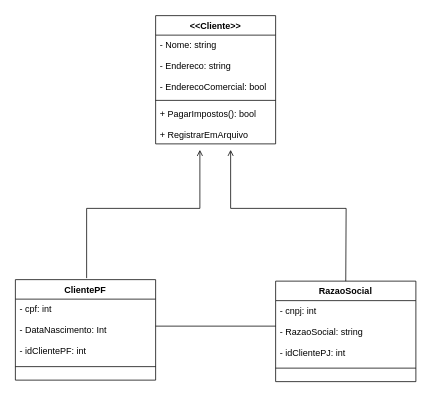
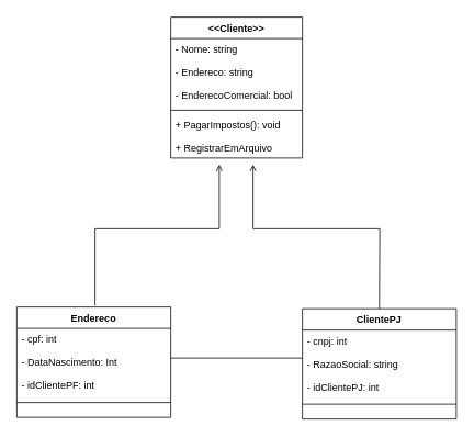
- <mxCell id="5" value="+ PagarImpostos(): bool&#10;&#10;+ RegistrarEmArquivo&#10;" style="text;strokeColor=none;fillColor=none;align=left;verticalAlign=top;spacingLeft=4;spacingRight=4;overflow=hidden;rotatable=0;points=[[0,0.5],[1,0.5]];portConstraint=eastwest;hachureGap=4;" parent="2" vertex="1"><mxGeometry y="117" width="160" height="54" as="geometry" /></mxCell>
+ <mxCell id="5" value="+ PagarImpostos(): void&#10;&#10;+ RegistrarEmArquivo&#10;" style="text;strokeColor=none;fillColor=none;align=left;verticalAlign=top;spacingLeft=4;spacingRight=4;overflow=hidden;rotatable=0;points=[[0,0.5],[1,0.5]];portConstraint=eastwest;hachureGap=4;" parent="2" vertex="1"><mxGeometry y="117" width="160" height="54" as="geometry" /></mxCell>
- <mxCell id="6" value="ClientePF" style="swimlane;fontStyle=1;align=center;verticalAlign=top;childLayout=stackLayout;horizontal=1;startSize=26;horizontalStack=0;resizeParent=1;resizeParentMax=0;resizeLast=0;collapsible=1;marginBottom=0;hachureGap=4;" parent="1" vertex="1"><mxGeometry x="20" y="372" width="187" height="134" as="geometry" /></mxCell>
+ <mxCell id="6" value="Endereco" style="swimlane;fontStyle=1;align=center;verticalAlign=top;childLayout=stackLayout;horizontal=1;startSize=26;horizontalStack=0;resizeParent=1;resizeParentMax=0;resizeLast=0;collapsible=1;marginBottom=0;hachureGap=4;" parent="1" vertex="1"><mxGeometry x="20" y="372" width="187" height="134" as="geometry" /></mxCell>
- <mxCell id="9" value="RazaoSocial" style="swimlane;fontStyle=1;align=center;verticalAlign=top;childLayout=stackLayout;horizontal=1;startSize=26;horizontalStack=0;resizeParent=1;resizeParentMax=0;resizeLast=0;collapsible=1;marginBottom=0;hachureGap=4;" parent="1" vertex="1"><mxGeometry x="367" y="374" width="187" height="134" as="geometry" /></mxCell>
+ <mxCell id="9" value="ClientePJ" style="swimlane;fontStyle=1;align=center;verticalAlign=top;childLayout=stackLayout;horizontal=1;startSize=26;horizontalStack=0;resizeParent=1;resizeParentMax=0;resizeLast=0;collapsible=1;marginBottom=0;hachureGap=4;" parent="1" vertex="1"><mxGeometry x="367" y="374" width="187" height="134" as="geometry" /></mxCell>
